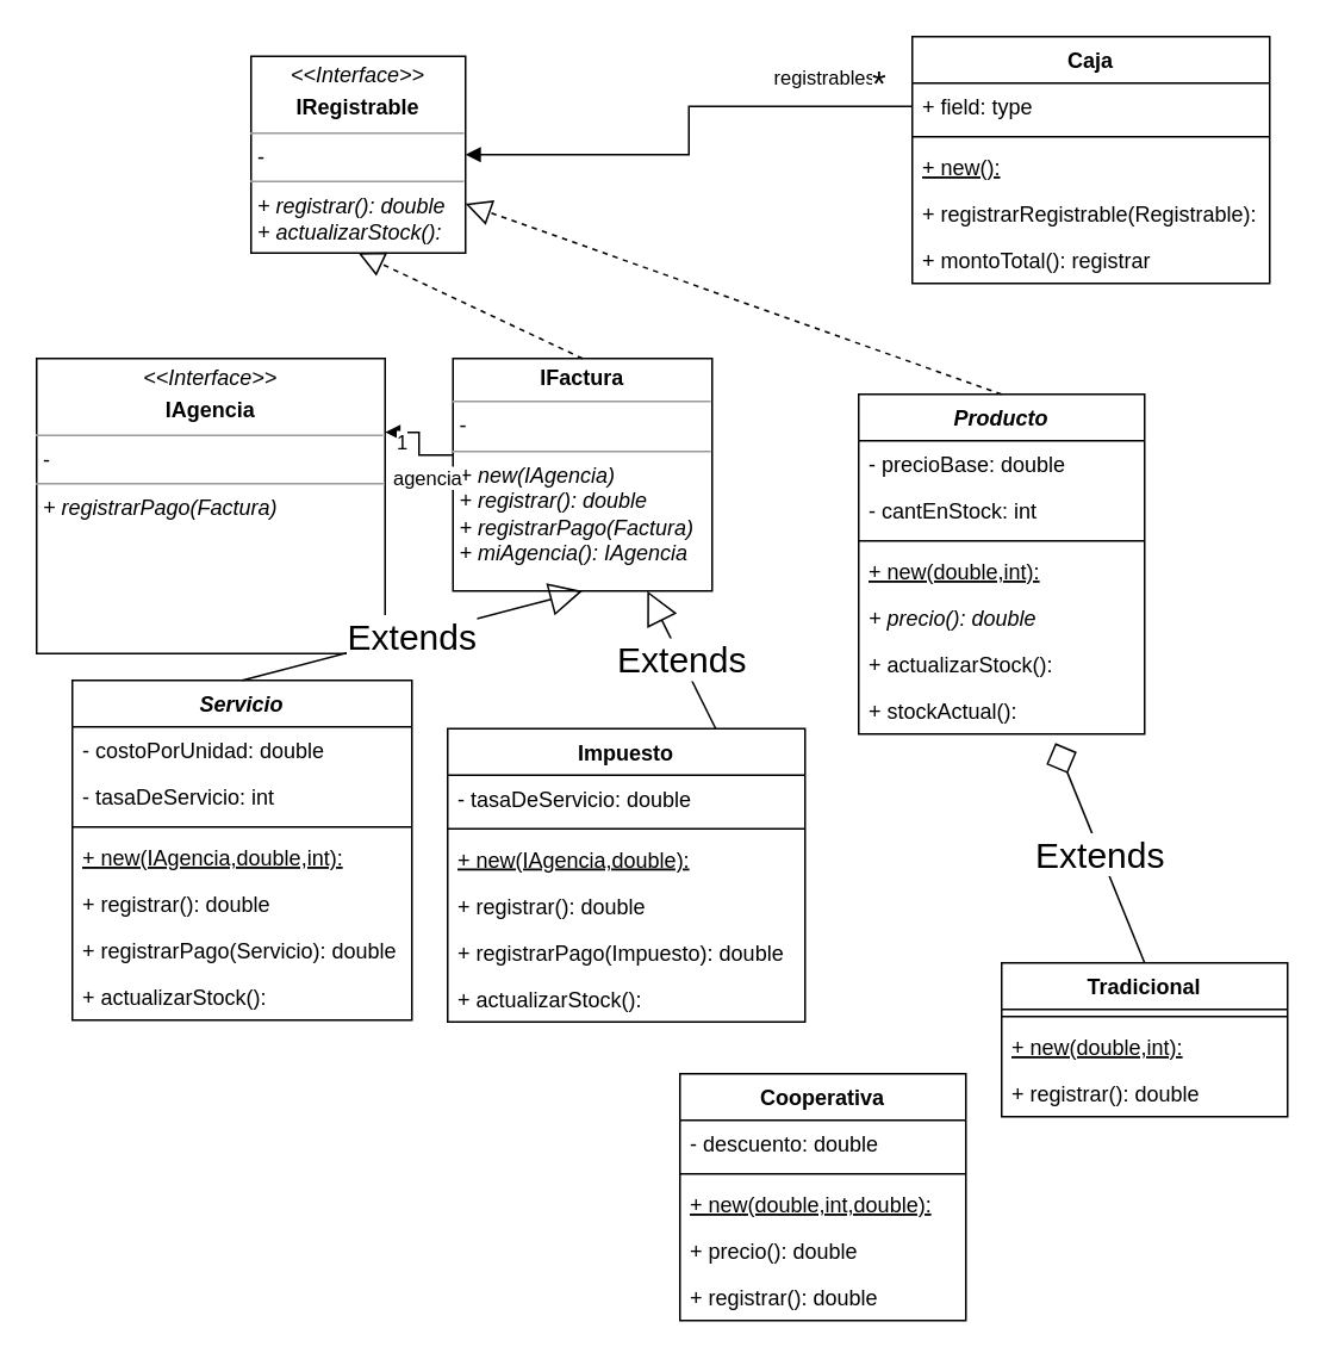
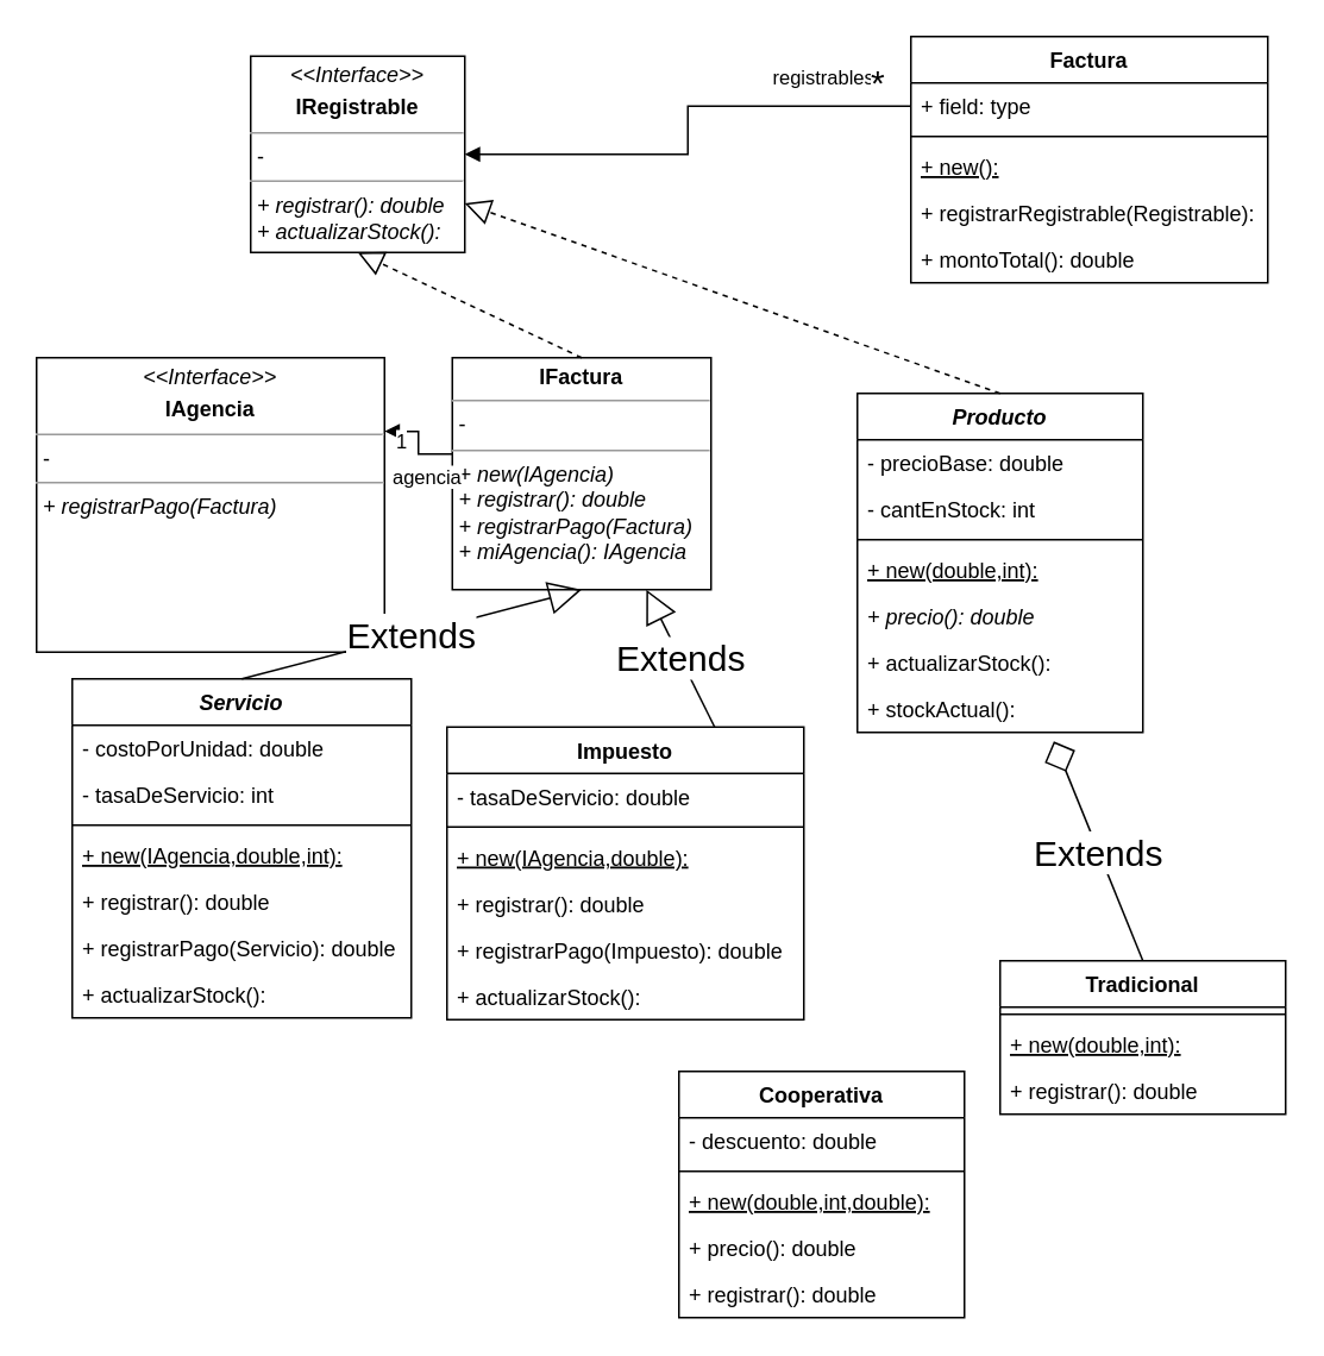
- <mxCell id="2" value="Caja" style="swimlane;fontStyle=1;align=center;verticalAlign=top;childLayout=stackLayout;horizontal=1;startSize=26;horizontalStack=0;resizeParent=1;resizeParentMax=0;resizeLast=0;collapsible=1;marginBottom=0;" parent="1" vertex="1"><mxGeometry x="510" y="20" width="200" height="138" as="geometry" /></mxCell>
+ <mxCell id="2" value="Factura" style="swimlane;fontStyle=1;align=center;verticalAlign=top;childLayout=stackLayout;horizontal=1;startSize=26;horizontalStack=0;resizeParent=1;resizeParentMax=0;resizeLast=0;collapsible=1;marginBottom=0;" parent="1" vertex="1"><mxGeometry x="510" y="20" width="200" height="138" as="geometry" /></mxCell>
- <mxCell id="7" value="+ montoTotal(): registrar " style="text;strokeColor=none;fillColor=none;align=left;verticalAlign=top;spacingLeft=4;spacingRight=4;overflow=hidden;rotatable=0;points=[[0,0.5],[1,0.5]];portConstraint=eastwest;" parent="2" vertex="1"><mxGeometry y="112" width="200" height="26" as="geometry" /></mxCell>
+ <mxCell id="7" value="+ montoTotal(): double " style="text;strokeColor=none;fillColor=none;align=left;verticalAlign=top;spacingLeft=4;spacingRight=4;overflow=hidden;rotatable=0;points=[[0,0.5],[1,0.5]];portConstraint=eastwest;" parent="2" vertex="1"><mxGeometry y="112" width="200" height="26" as="geometry" /></mxCell>
